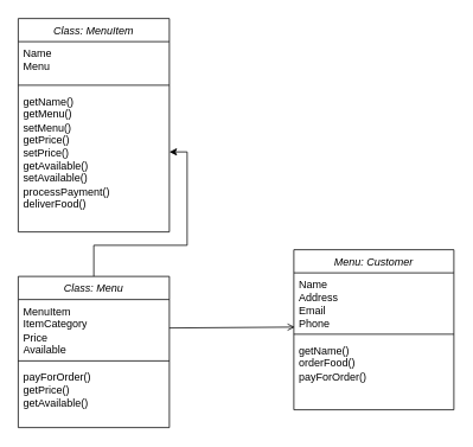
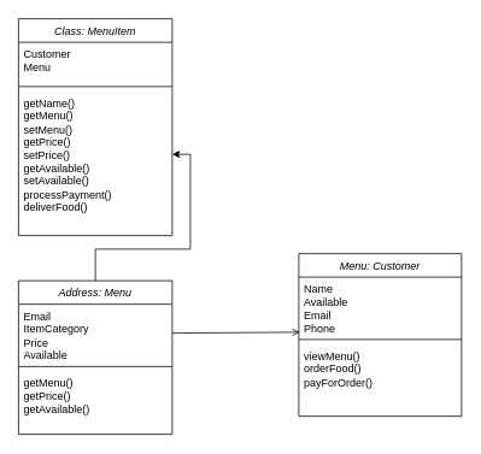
- <mxCell id="3" value="Name&#10;Menu&#10;&#10;" style="text;align=left;verticalAlign=top;spacingLeft=4;spacingRight=4;overflow=hidden;rotatable=0;points=[[0,0.5],[1,0.5]];portConstraint=eastwest;whiteSpace=wrap;spacingTop=0;spacingBottom=0;spacing=2;" parent="2" vertex="1"><mxGeometry y="26" width="170" height="44" as="geometry" /></mxCell>
+ <mxCell id="3" value="Customer&#10;Menu&#10;&#10;" style="text;align=left;verticalAlign=top;spacingLeft=4;spacingRight=4;overflow=hidden;rotatable=0;points=[[0,0.5],[1,0.5]];portConstraint=eastwest;whiteSpace=wrap;spacingTop=0;spacingBottom=0;spacing=2;" parent="2" vertex="1"><mxGeometry y="26" width="170" height="44" as="geometry" /></mxCell>
- <mxCell id="7" value="Class: Menu" style="swimlane;fontStyle=2;align=center;verticalAlign=top;childLayout=stackLayout;horizontal=1;startSize=26;horizontalStack=0;resizeParent=1;resizeLast=0;collapsible=1;marginBottom=0;rounded=0;shadow=0;strokeWidth=1;fontSize=12;whiteSpace=wrap;" vertex="1" parent="1"><mxGeometry x="20" y="310" width="170" height="170" as="geometry"><mxRectangle x="220" y="120" width="160" height="26" as="alternateBounds" /></mxGeometry></mxCell>
+ <mxCell id="7" value="Address: Menu" style="swimlane;fontStyle=2;align=center;verticalAlign=top;childLayout=stackLayout;horizontal=1;startSize=26;horizontalStack=0;resizeParent=1;resizeLast=0;collapsible=1;marginBottom=0;rounded=0;shadow=0;strokeWidth=1;fontSize=12;whiteSpace=wrap;" vertex="1" parent="1"><mxGeometry x="20" y="310" width="170" height="170" as="geometry"><mxRectangle x="220" y="120" width="160" height="26" as="alternateBounds" /></mxGeometry></mxCell>
- <mxCell id="12" value="Name&#10;Address&#10;Email&#10;Phone" style="text;align=left;verticalAlign=top;spacingLeft=4;spacingRight=4;overflow=hidden;rotatable=0;points=[[0,0.5],[1,0.5]];portConstraint=eastwest;whiteSpace=wrap;spacingTop=0;spacingBottom=0;spacing=2;" vertex="1" parent="11"><mxGeometry y="26" width="180" height="64" as="geometry" /></mxCell>
+ <mxCell id="12" value="Name&#10;Available&#10;Email&#10;Phone" style="text;align=left;verticalAlign=top;spacingLeft=4;spacingRight=4;overflow=hidden;rotatable=0;points=[[0,0.5],[1,0.5]];portConstraint=eastwest;whiteSpace=wrap;spacingTop=0;spacingBottom=0;spacing=2;" vertex="1" parent="11"><mxGeometry y="26" width="180" height="64" as="geometry" /></mxCell>
- <mxCell id="8" value="MenuItem&#10;ItemCategory&#10;Price&#10;Available" style="text;align=left;verticalAlign=top;spacingLeft=4;spacingRight=4;overflow=hidden;rotatable=0;points=[[0,0.5],[1,0.5]];portConstraint=eastwest;whiteSpace=wrap;spacingTop=0;spacingBottom=0;spacing=2;" vertex="1" parent="7"><mxGeometry y="26" width="170" height="64" as="geometry" /></mxCell>
+ <mxCell id="8" value="Email&#10;ItemCategory&#10;Price&#10;Available" style="text;align=left;verticalAlign=top;spacingLeft=4;spacingRight=4;overflow=hidden;rotatable=0;points=[[0,0.5],[1,0.5]];portConstraint=eastwest;whiteSpace=wrap;spacingTop=0;spacingBottom=0;spacing=2;" vertex="1" parent="7"><mxGeometry y="26" width="170" height="64" as="geometry" /></mxCell>
- <mxCell id="14" value="getName()&#10;orderFood()&#10;payForOrder()&#10;" style="text;align=left;verticalAlign=top;spacingLeft=4;spacingRight=4;overflow=hidden;rotatable=0;points=[[0,0.5],[1,0.5]];portConstraint=eastwest;whiteSpace=wrap;spacingTop=0;spacingBottom=0;spacing=2;" vertex="1" parent="11"><mxGeometry y="100" width="180" height="70" as="geometry" /></mxCell>
+ <mxCell id="14" value="viewMenu()&#10;orderFood()&#10;payForOrder()&#10;" style="text;align=left;verticalAlign=top;spacingLeft=4;spacingRight=4;overflow=hidden;rotatable=0;points=[[0,0.5],[1,0.5]];portConstraint=eastwest;whiteSpace=wrap;spacingTop=0;spacingBottom=0;spacing=2;" vertex="1" parent="11"><mxGeometry y="100" width="180" height="70" as="geometry" /></mxCell>
- <mxCell id="10" value="payForOrder()&#10;getPrice()&#10;getAvailable()" style="text;align=left;verticalAlign=top;spacingLeft=4;spacingRight=4;overflow=hidden;rotatable=0;points=[[0,0.5],[1,0.5]];portConstraint=eastwest;whiteSpace=wrap;spacingTop=0;spacingBottom=0;spacing=2;" vertex="1" parent="7"><mxGeometry y="100" width="170" height="70" as="geometry" /></mxCell>
+ <mxCell id="10" value="getMenu()&#10;getPrice()&#10;getAvailable()" style="text;align=left;verticalAlign=top;spacingLeft=4;spacingRight=4;overflow=hidden;rotatable=0;points=[[0,0.5],[1,0.5]];portConstraint=eastwest;whiteSpace=wrap;spacingTop=0;spacingBottom=0;spacing=2;" vertex="1" parent="7"><mxGeometry y="100" width="170" height="70" as="geometry" /></mxCell>
